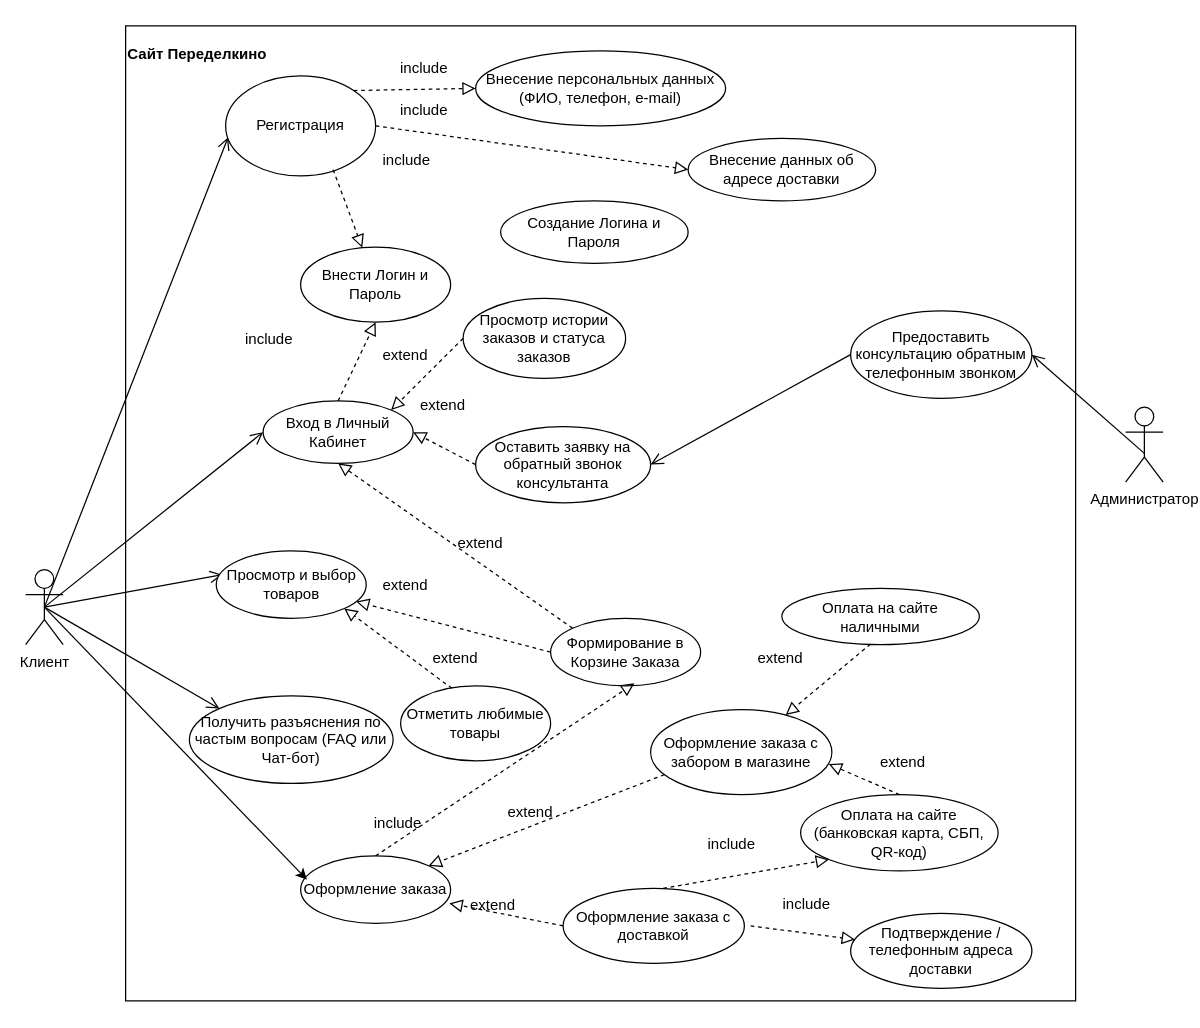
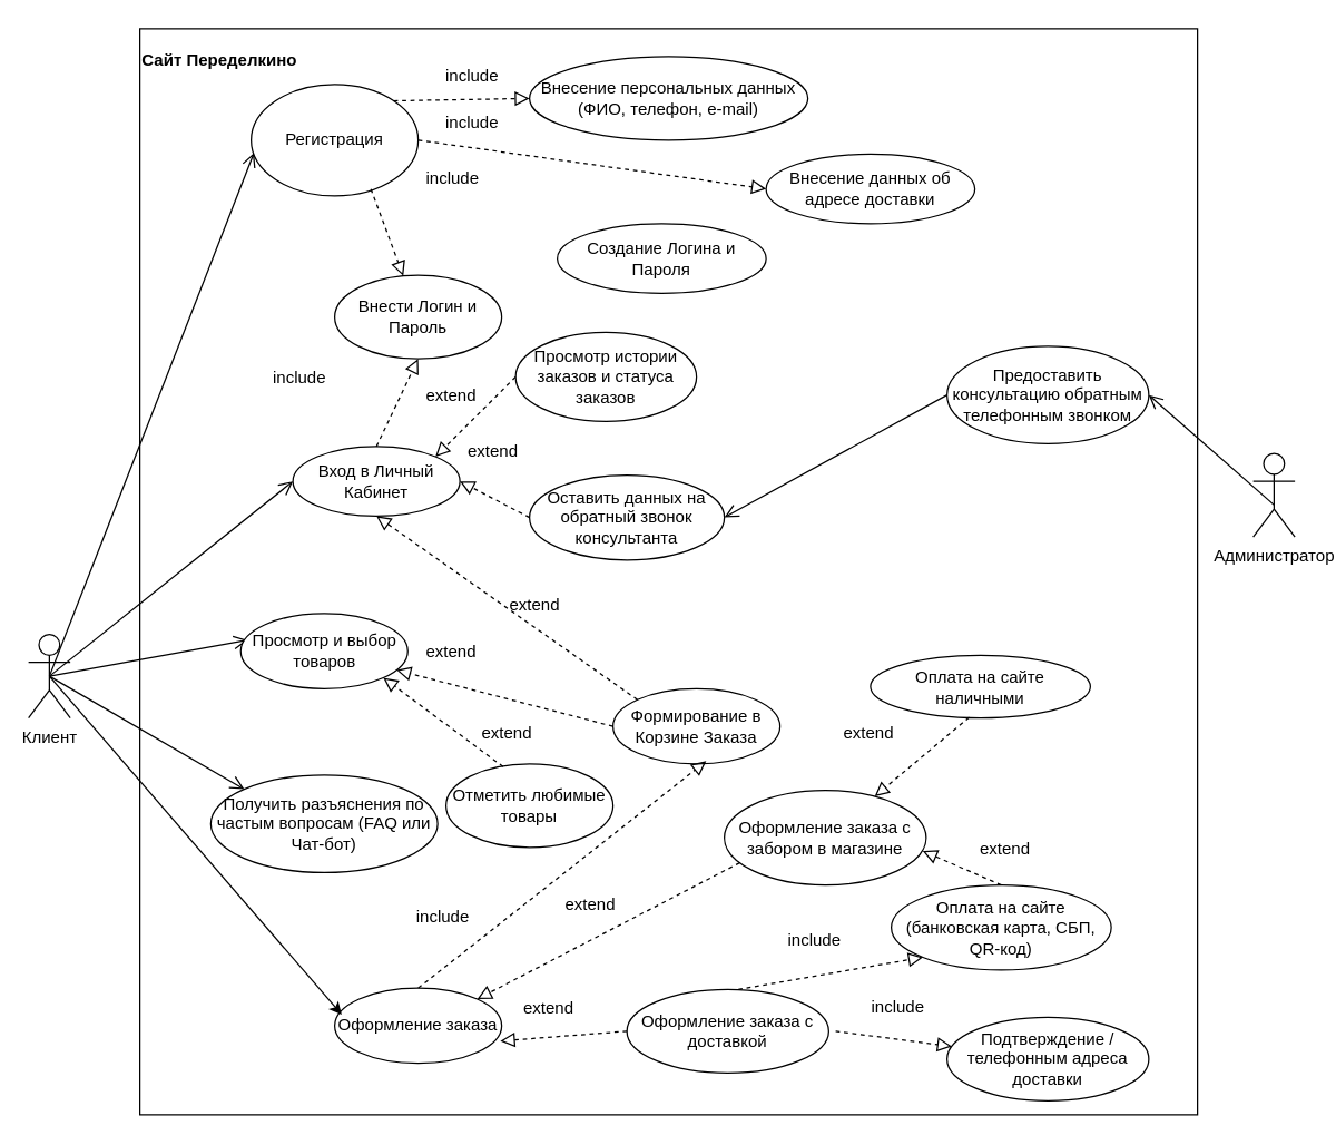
- <mxCell id="20" value="Оставить заявку на обратный звонок консультанта" style="ellipse;whiteSpace=wrap;html=1;" parent="1" vertex="1"><mxGeometry x="380" y="340.5" width="140" height="61" as="geometry" /></mxCell>
+ <mxCell id="20" value="Оставить данных на обратный звонок консультанта" style="ellipse;whiteSpace=wrap;html=1;" parent="1" vertex="1"><mxGeometry x="380" y="340.5" width="140" height="61" as="geometry" /></mxCell>
- <mxCell id="43" value="Оформление заказа" style="ellipse;whiteSpace=wrap;html=1;" parent="1" vertex="1"><mxGeometry x="240" y="684" width="120" height="54" as="geometry" /></mxCell>
+ <mxCell id="43" value="Оформление заказа" style="ellipse;whiteSpace=wrap;html=1;" parent="1" vertex="1"><mxGeometry x="240" y="709" width="120" height="54" as="geometry" /></mxCell>
